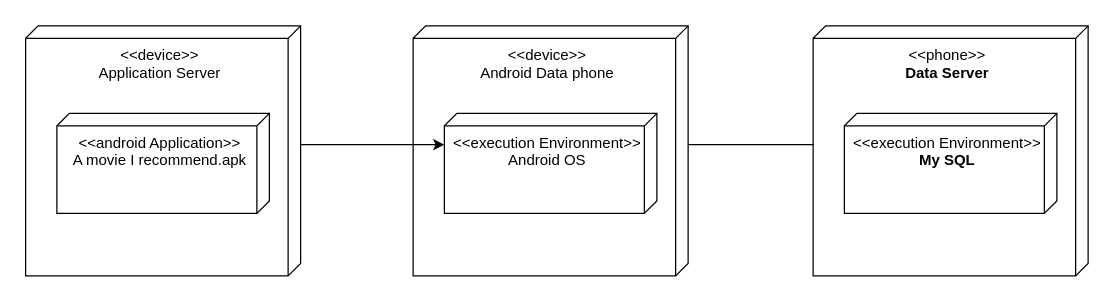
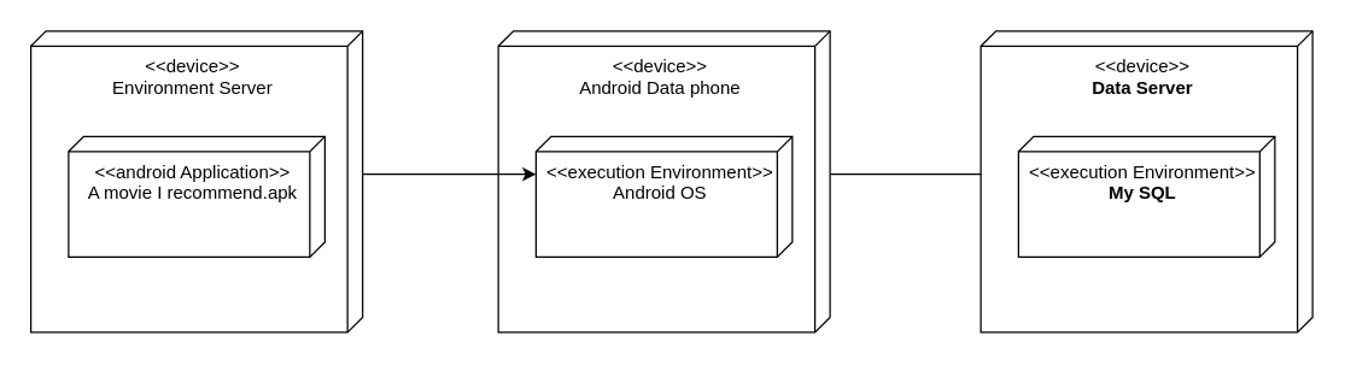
- <mxCell id="8" value="&lt;div style=&quot;&quot;&gt;&lt;span style=&quot;background-color: initial;&quot;&gt;&amp;lt;&amp;lt;device&amp;gt;&amp;gt;&lt;/span&gt;&lt;/div&gt;&lt;div style=&quot;&quot;&gt;&lt;span style=&quot;background-color: initial;&quot;&gt;Application&amp;nbsp;&lt;/span&gt;&lt;span style=&quot;background-color: initial;&quot;&gt;Server&lt;/span&gt;&lt;/div&gt;&lt;div style=&quot;&quot;&gt;&lt;br&gt;&lt;/div&gt;" style="verticalAlign=top;align=center;shape=cube;size=10;direction=south;fontStyle=0;html=1;boundedLbl=1;spacingLeft=5;whiteSpace=wrap;" vertex="1" parent="1"><mxGeometry x="20" y="20" width="220" height="200" as="geometry" /></mxCell>
+ <mxCell id="8" value="&lt;div style=&quot;&quot;&gt;&lt;span style=&quot;background-color: initial;&quot;&gt;&amp;lt;&amp;lt;device&amp;gt;&amp;gt;&lt;/span&gt;&lt;/div&gt;&lt;div style=&quot;&quot;&gt;&lt;span style=&quot;background-color: initial;&quot;&gt;Environment&amp;nbsp;&lt;/span&gt;&lt;span style=&quot;background-color: initial;&quot;&gt;Server&lt;/span&gt;&lt;/div&gt;&lt;div style=&quot;&quot;&gt;&lt;br&gt;&lt;/div&gt;" style="verticalAlign=top;align=center;shape=cube;size=10;direction=south;fontStyle=0;html=1;boundedLbl=1;spacingLeft=5;whiteSpace=wrap;" vertex="1" parent="1"><mxGeometry x="20" y="20" width="220" height="200" as="geometry" /></mxCell>
- <mxCell id="5" value="&lt;div style=&quot;&quot;&gt;&lt;span style=&quot;background-color: initial;&quot;&gt;&amp;lt;&amp;lt;phone&amp;gt;&amp;gt;&lt;/span&gt;&lt;/div&gt;&lt;div style=&quot;&quot;&gt;&lt;b&gt;Data Server&lt;/b&gt;&lt;/div&gt;" style="verticalAlign=top;align=center;shape=cube;size=10;direction=south;fontStyle=0;html=1;boundedLbl=1;spacingLeft=5;whiteSpace=wrap;" vertex="1" parent="1"><mxGeometry x="650" y="20" width="220" height="200" as="geometry" /></mxCell>
+ <mxCell id="5" value="&lt;div style=&quot;&quot;&gt;&lt;span style=&quot;background-color: initial;&quot;&gt;&amp;lt;&amp;lt;device&amp;gt;&amp;gt;&lt;/span&gt;&lt;/div&gt;&lt;div style=&quot;&quot;&gt;&lt;b&gt;Data Server&lt;/b&gt;&lt;/div&gt;" style="verticalAlign=top;align=center;shape=cube;size=10;direction=south;fontStyle=0;html=1;boundedLbl=1;spacingLeft=5;whiteSpace=wrap;" vertex="1" parent="1"><mxGeometry x="650" y="20" width="220" height="200" as="geometry" /></mxCell>
